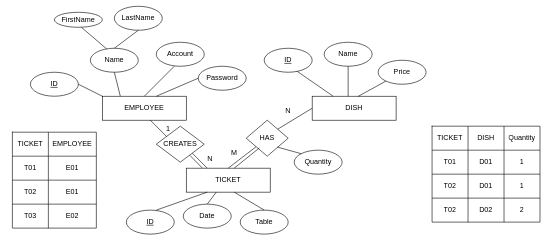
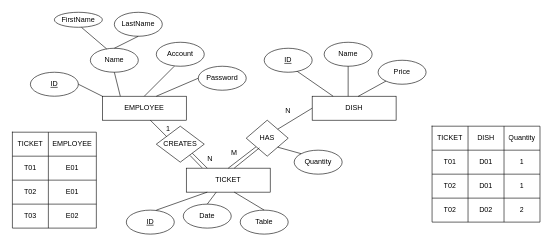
- <mxCell id="12" value="LastName" style="ellipse;whiteSpace=wrap;html=1;" parent="1" vertex="1"><mxGeometry x="190" y="10" width="80" height="40" as="geometry" /></mxCell>
+ <mxCell id="12" value="LastName" style="ellipse;whiteSpace=wrap;html=1;" parent="1" vertex="1"><mxGeometry x="190" y="20" width="80" height="40" as="geometry" /></mxCell>
